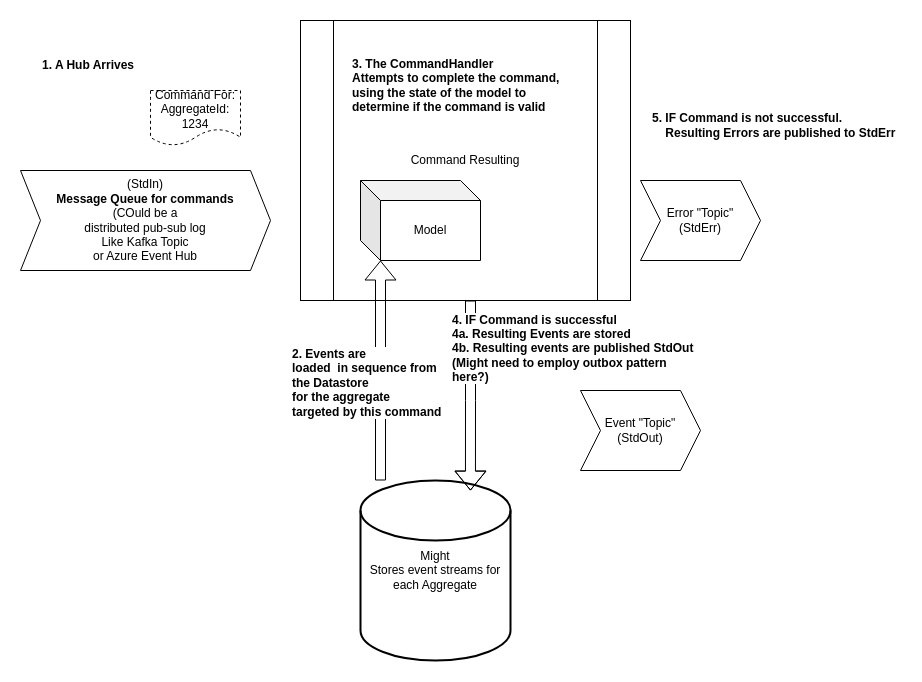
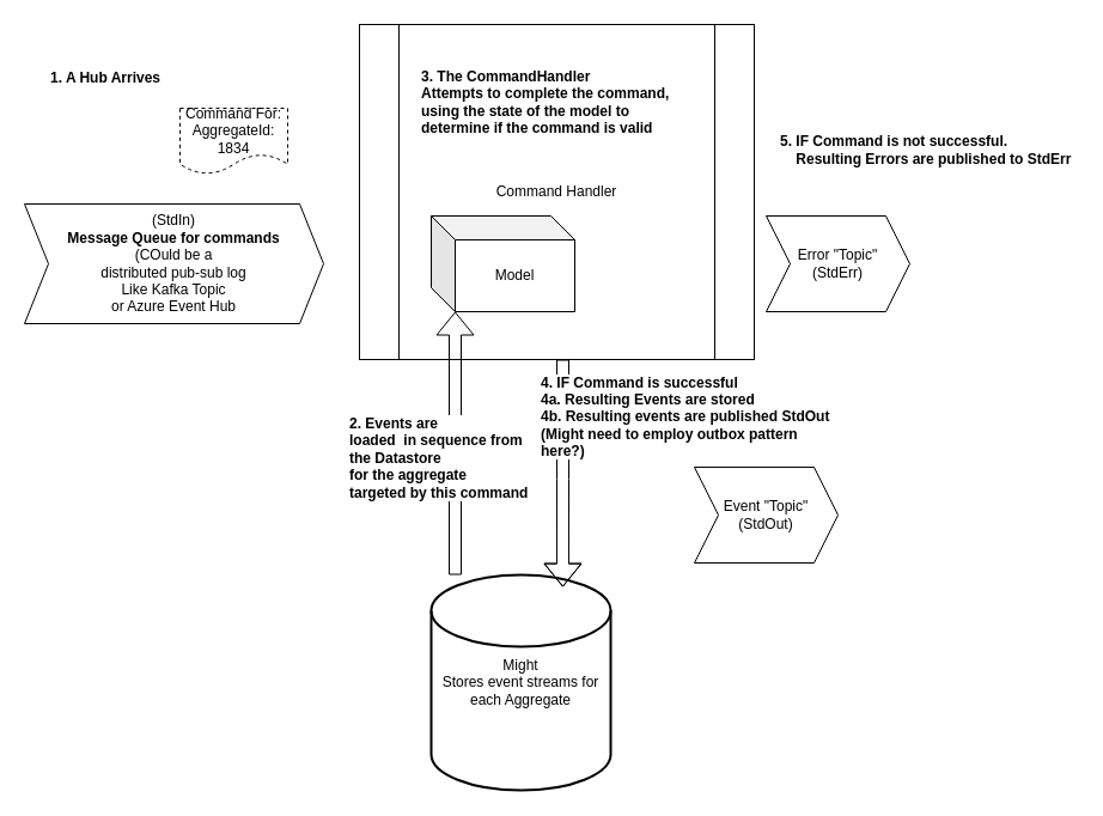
- <mxCell id="10" value="Command For:&lt;br&gt;AggregateId: 1234" style="shape=document;whiteSpace=wrap;html=1;boundedLbl=1;dashed=1;" parent="1" vertex="1"><mxGeometry x="150" y="90" width="90" height="55" as="geometry" /></mxCell>
+ <mxCell id="10" value="Command For:&lt;br&gt;AggregateId: 1834" style="shape=document;whiteSpace=wrap;html=1;boundedLbl=1;dashed=1;" parent="1" vertex="1"><mxGeometry x="150" y="90" width="90" height="55" as="geometry" /></mxCell>
- <mxCell id="2" value="Command Resulting" style="shape=process;whiteSpace=wrap;html=1;backgroundOutline=1;" parent="1" vertex="1"><mxGeometry x="300" y="20" width="330" height="280" as="geometry" /></mxCell>
+ <mxCell id="2" value="Command Handler" style="shape=process;whiteSpace=wrap;html=1;backgroundOutline=1;" parent="1" vertex="1"><mxGeometry x="300" y="20" width="330" height="280" as="geometry" /></mxCell>
